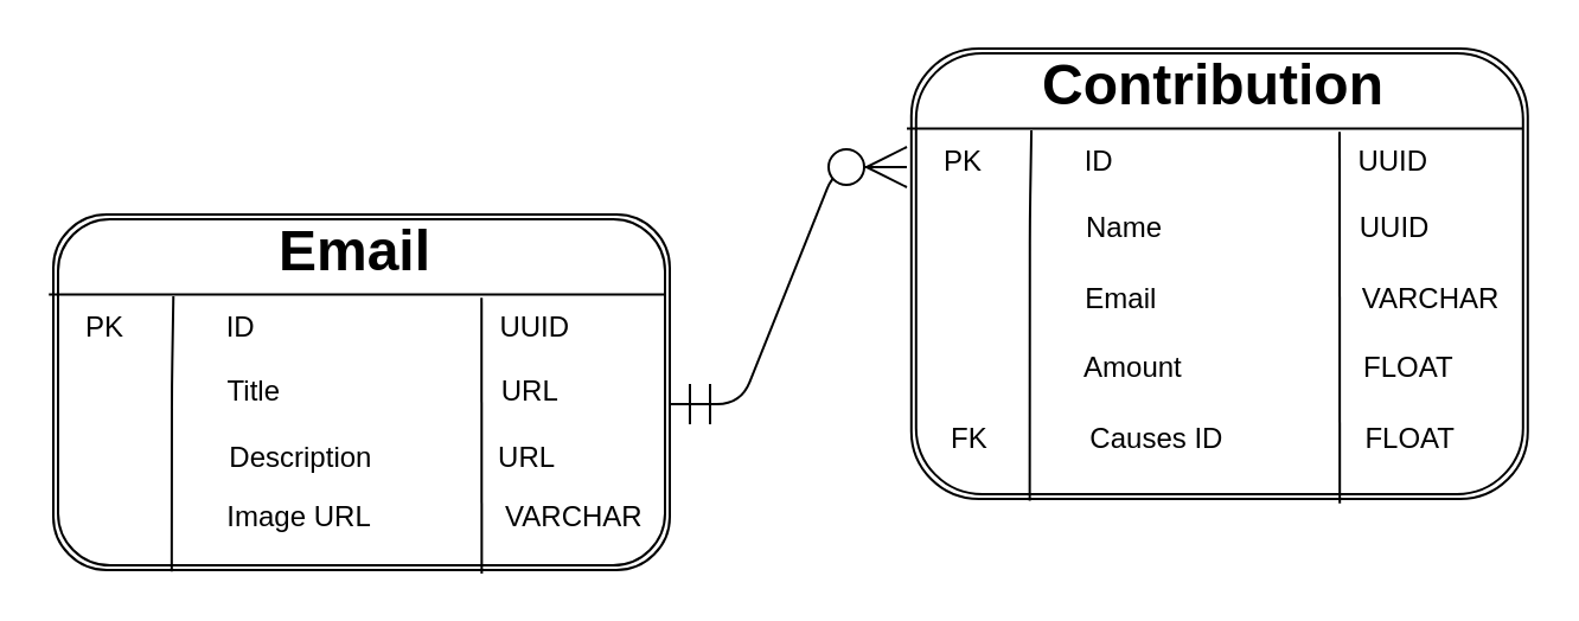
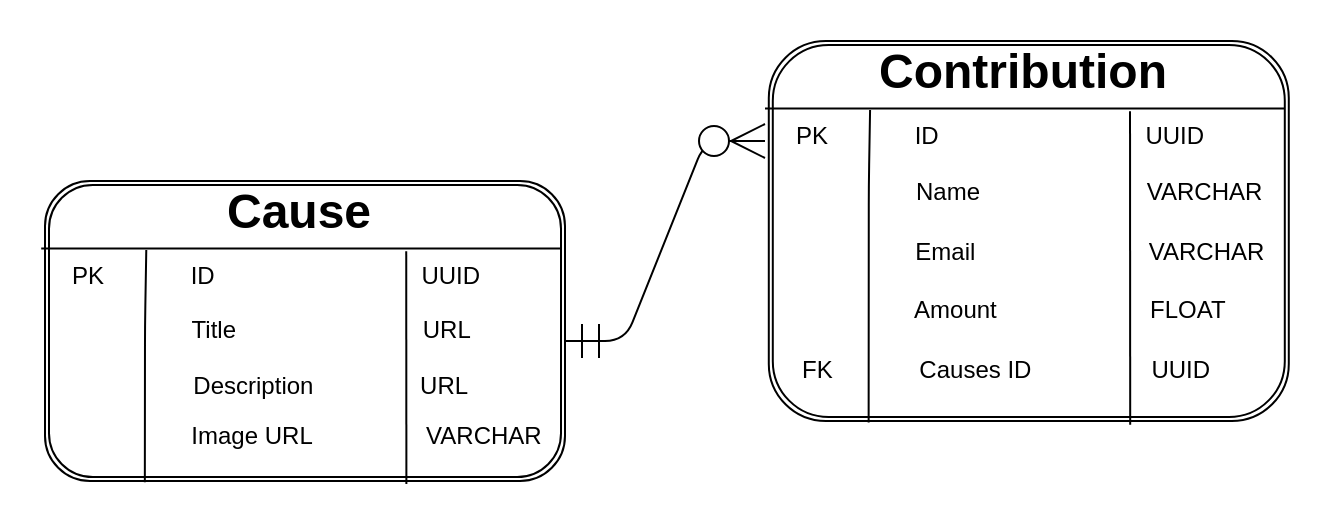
- <mxCell id="8" value="&amp;nbsp; &amp;nbsp; &amp;nbsp; &amp;nbsp; &amp;nbsp; &amp;nbsp; &amp;nbsp; &amp;nbsp; &amp;nbsp; Name&amp;nbsp; &amp;nbsp; &amp;nbsp; &amp;nbsp; &amp;nbsp; &amp;nbsp; &amp;nbsp; &amp;nbsp; &amp;nbsp; &amp;nbsp; &amp;nbsp; &amp;nbsp; &amp;nbsp;UUID" style="text;html=1;strokeColor=none;fillColor=none;align=left;verticalAlign=middle;whiteSpace=wrap;rounded=0;" parent="2" vertex="1"><mxGeometry x="14.28" y="61.76" width="247.62" height="28.24" as="geometry" /></mxCell>
+ <mxCell id="8" value="&amp;nbsp; &amp;nbsp; &amp;nbsp; &amp;nbsp; &amp;nbsp; &amp;nbsp; &amp;nbsp; &amp;nbsp; &amp;nbsp; Name&amp;nbsp; &amp;nbsp; &amp;nbsp; &amp;nbsp; &amp;nbsp; &amp;nbsp; &amp;nbsp; &amp;nbsp; &amp;nbsp; &amp;nbsp; &amp;nbsp; &amp;nbsp; &amp;nbsp;VARCHAR" style="text;html=1;strokeColor=none;fillColor=none;align=left;verticalAlign=middle;whiteSpace=wrap;rounded=0;" parent="2" vertex="1"><mxGeometry x="14.28" y="61.76" width="247.62" height="28.24" as="geometry" /></mxCell>
- <mxCell id="18" value="Email" style="text;strokeColor=none;fillColor=none;html=1;fontSize=24;fontStyle=1;verticalAlign=middle;align=center;" parent="14" vertex="1"><mxGeometry x="67.49" width="123.81" height="32.22" as="geometry" /></mxCell>
+ <mxCell id="18" value="Cause" style="text;strokeColor=none;fillColor=none;html=1;fontSize=24;fontStyle=1;verticalAlign=middle;align=center;" parent="14" vertex="1"><mxGeometry x="67.49" width="123.81" height="32.22" as="geometry" /></mxCell>
- <mxCell id="12" value="&amp;nbsp; &amp;nbsp;FK&amp;nbsp; &amp;nbsp; &amp;nbsp; &amp;nbsp; &amp;nbsp; &amp;nbsp; &amp;nbsp;Causes ID&amp;nbsp; &amp;nbsp; &amp;nbsp; &amp;nbsp; &amp;nbsp; &amp;nbsp; &amp;nbsp; &amp;nbsp; &amp;nbsp; FLOAT" style="text;html=1;strokeColor=none;fillColor=none;align=left;verticalAlign=middle;whiteSpace=wrap;rounded=0;" parent="2" vertex="1"><mxGeometry x="6.89" y="146.47" width="245" height="36.47" as="geometry" /></mxCell>
+ <mxCell id="12" value="&amp;nbsp; &amp;nbsp;FK&amp;nbsp; &amp;nbsp; &amp;nbsp; &amp;nbsp; &amp;nbsp; &amp;nbsp; &amp;nbsp;Causes ID&amp;nbsp; &amp;nbsp; &amp;nbsp; &amp;nbsp; &amp;nbsp; &amp;nbsp; &amp;nbsp; &amp;nbsp; &amp;nbsp; UUID" style="text;html=1;strokeColor=none;fillColor=none;align=left;verticalAlign=middle;whiteSpace=wrap;rounded=0;" parent="2" vertex="1"><mxGeometry x="6.89" y="146.47" width="245" height="36.47" as="geometry" /></mxCell>
